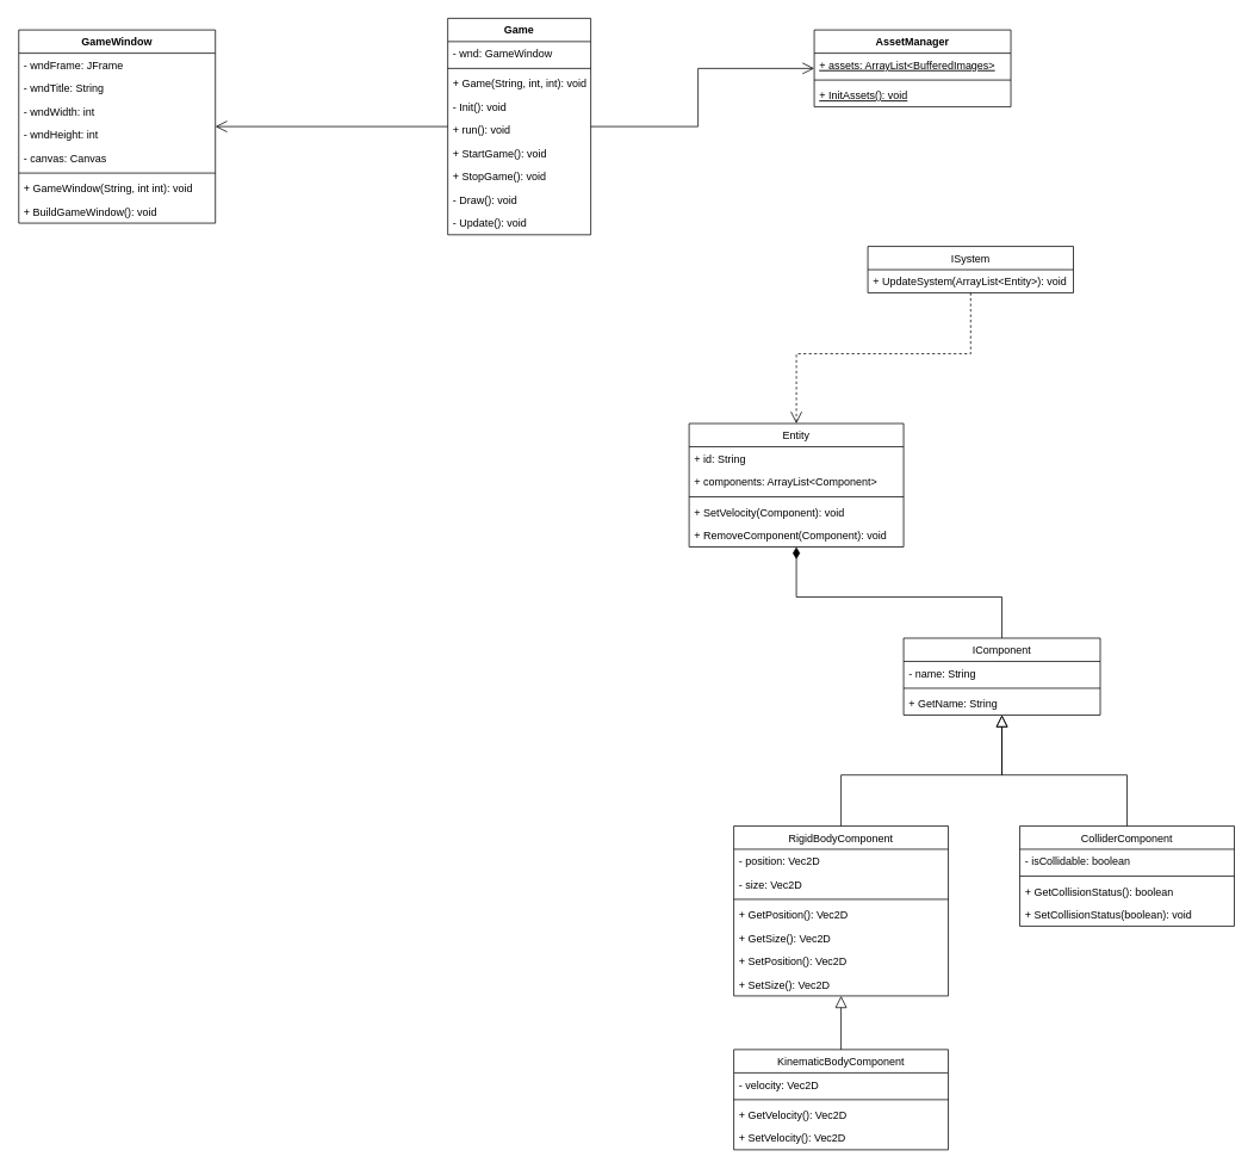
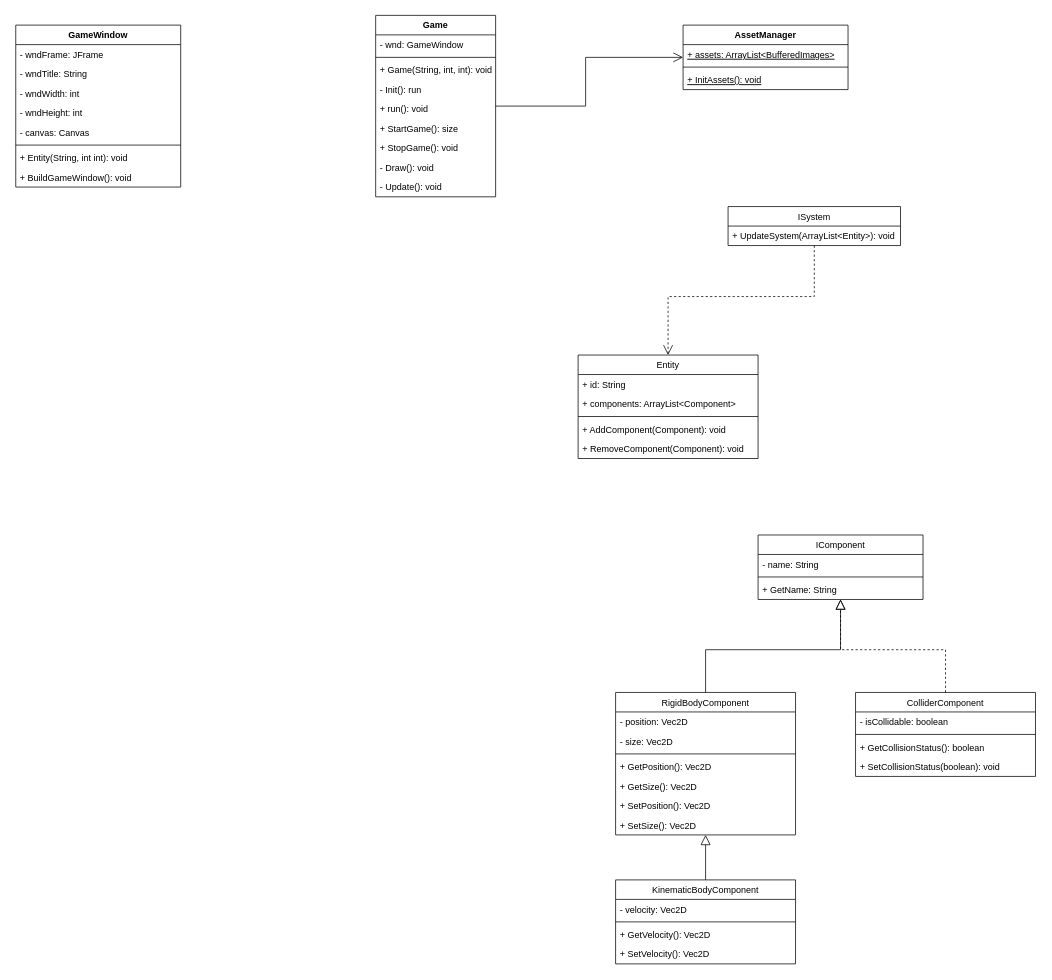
- <mxCell id="23" value="- Init(): void" style="text;strokeColor=none;fillColor=none;align=left;verticalAlign=top;spacingLeft=4;spacingRight=4;overflow=hidden;rotatable=0;points=[[0,0.5],[1,0.5]];portConstraint=eastwest;" vertex="1" parent="19"><mxGeometry y="86" width="160" height="26" as="geometry" /></mxCell>
+ <mxCell id="23" value="- Init(): run" style="text;strokeColor=none;fillColor=none;align=left;verticalAlign=top;spacingLeft=4;spacingRight=4;overflow=hidden;rotatable=0;points=[[0,0.5],[1,0.5]];portConstraint=eastwest;" vertex="1" parent="19"><mxGeometry y="86" width="160" height="26" as="geometry" /></mxCell>
- <mxCell id="2" style="edgeStyle=orthogonalEdgeStyle;rounded=0;orthogonalLoop=1;jettySize=auto;html=1;endArrow=open;endFill=0;endSize=11;" edge="1" parent="1" source="19" target="4"><mxGeometry relative="1" as="geometry" /></mxCell>
- <mxCell id="25" value="+ StartGame(): void" style="text;strokeColor=none;fillColor=none;align=left;verticalAlign=top;spacingLeft=4;spacingRight=4;overflow=hidden;rotatable=0;points=[[0,0.5],[1,0.5]];portConstraint=eastwest;" vertex="1" parent="19"><mxGeometry y="138" width="160" height="26" as="geometry" /></mxCell>
+ <mxCell id="25" value="+ StartGame(): size" style="text;strokeColor=none;fillColor=none;align=left;verticalAlign=top;spacingLeft=4;spacingRight=4;overflow=hidden;rotatable=0;points=[[0,0.5],[1,0.5]];portConstraint=eastwest;" vertex="1" parent="19"><mxGeometry y="138" width="160" height="26" as="geometry" /></mxCell>
- <mxCell id="11" value="+ GameWindow(String, int int): void" style="text;strokeColor=none;fillColor=none;align=left;verticalAlign=top;spacingLeft=4;spacingRight=4;overflow=hidden;rotatable=0;points=[[0,0.5],[1,0.5]];portConstraint=eastwest;" vertex="1" parent="4"><mxGeometry y="164" width="220" height="26" as="geometry" /></mxCell>
+ <mxCell id="11" value="+ Entity(String, int int): void" style="text;strokeColor=none;fillColor=none;align=left;verticalAlign=top;spacingLeft=4;spacingRight=4;overflow=hidden;rotatable=0;points=[[0,0.5],[1,0.5]];portConstraint=eastwest;" vertex="1" parent="4"><mxGeometry y="164" width="220" height="26" as="geometry" /></mxCell>
- <mxCell id="60" value="+ SetVelocity(Component): void" style="text;strokeColor=none;fillColor=none;align=left;verticalAlign=top;spacingLeft=4;spacingRight=4;overflow=hidden;rotatable=0;points=[[0,0.5],[1,0.5]];portConstraint=eastwest;" vertex="1" parent="56"><mxGeometry y="86" width="240" height="26" as="geometry" /></mxCell>
+ <mxCell id="60" value="+ AddComponent(Component): void" style="text;strokeColor=none;fillColor=none;align=left;verticalAlign=top;spacingLeft=4;spacingRight=4;overflow=hidden;rotatable=0;points=[[0,0.5],[1,0.5]];portConstraint=eastwest;" vertex="1" parent="56"><mxGeometry y="86" width="240" height="26" as="geometry" /></mxCell>
- <mxCell id="17" style="edgeStyle=orthogonalEdgeStyle;rounded=0;orthogonalLoop=1;jettySize=auto;html=1;endArrow=diamondThin;endFill=1;endSize=11;" edge="1" parent="1" source="29" target="56"><mxGeometry relative="1" as="geometry"><mxPoint x="830" y="693" as="targetPoint" /></mxGeometry></mxCell>
- <mxCell id="50" style="edgeStyle=orthogonalEdgeStyle;rounded=0;orthogonalLoop=1;jettySize=auto;html=1;endArrow=block;endFill=0;endSize=11;dashed=0;" edge="1" parent="1" source="51" target="29"><mxGeometry relative="1" as="geometry" /></mxCell>
+ <mxCell id="50" style="edgeStyle=orthogonalEdgeStyle;rounded=0;orthogonalLoop=1;jettySize=auto;html=1;endArrow=block;endFill=0;endSize=11;dashed=1;" edge="1" parent="1" source="51" target="29"><mxGeometry relative="1" as="geometry" /></mxCell>
